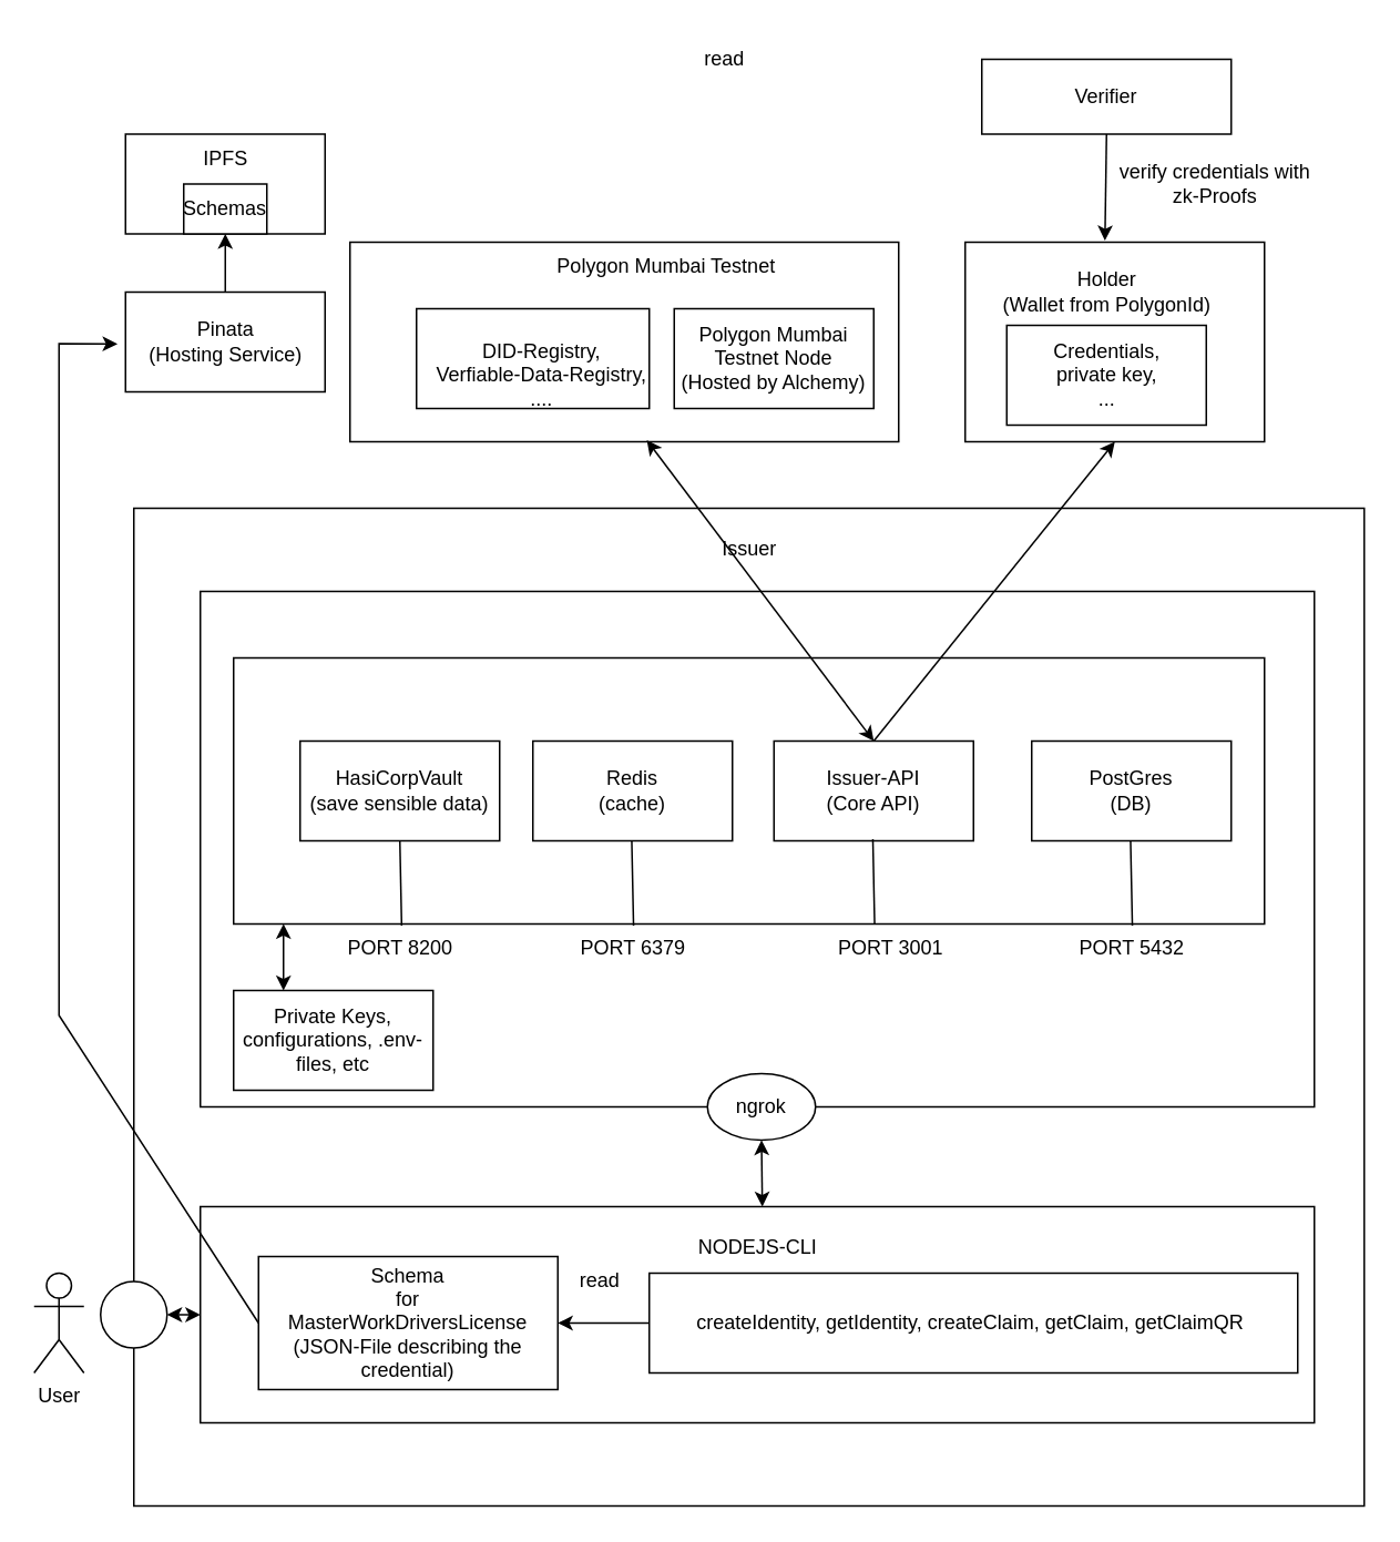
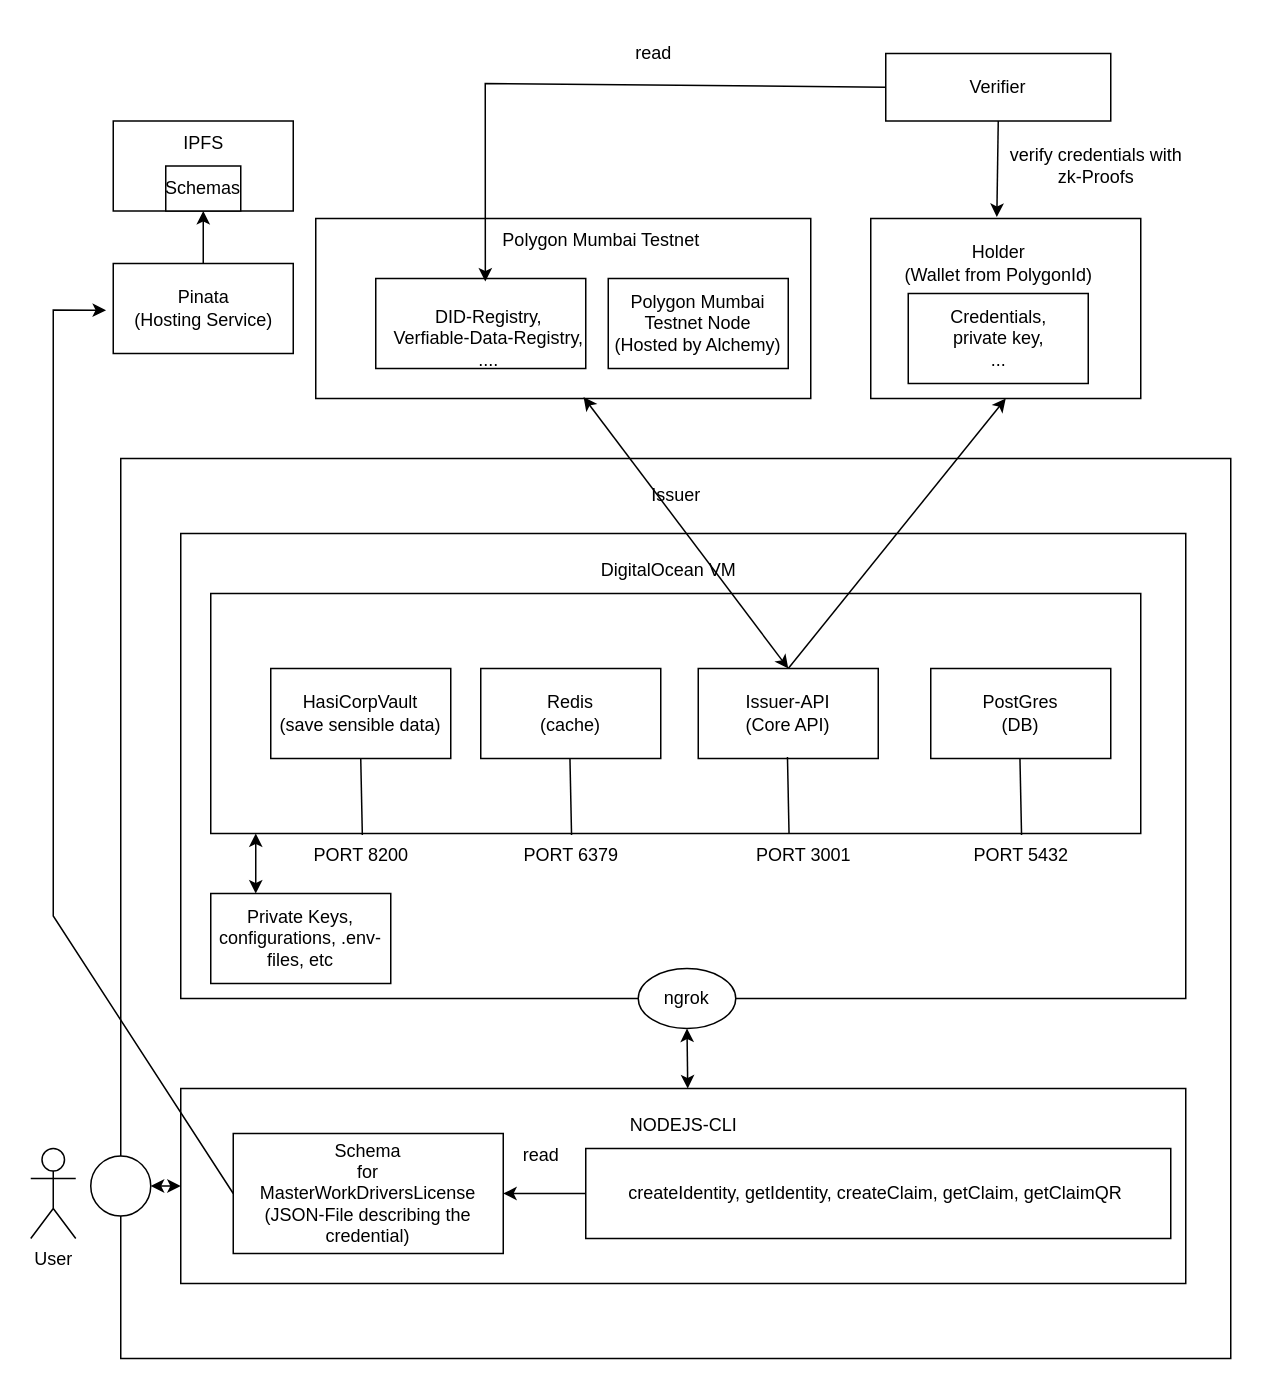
+ <mxCell id="48" value="" style="endArrow=classic;html=1;rounded=0;exitX=0;exitY=0.5;exitDx=0;exitDy=0;entryX=0.487;entryY=-0.133;entryDx=0;entryDy=0;entryPerimeter=0;" edge="1" parent="1" source="45" target="44"><mxGeometry width="50" height="50" relative="1" as="geometry"><mxPoint x="500" y="75" as="sourcePoint" /><mxPoint x="550" y="25" as="targetPoint" /><Array as="points"><mxPoint x="323" y="55" /></Array></mxGeometry></mxCell>
+ <mxCell id="6" value="DigitalOcean VM" style="text;html=1;align=center;verticalAlign=middle;resizable=0;points=[];autosize=1;strokeColor=none;fillColor=none;" vertex="1" parent="1"><mxGeometry x="390" y="365" width="110" height="30" as="geometry" /></mxCell>
